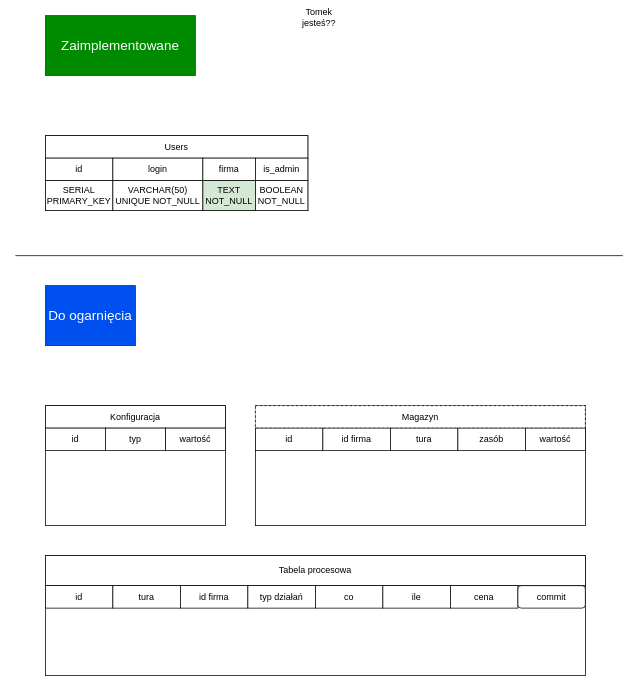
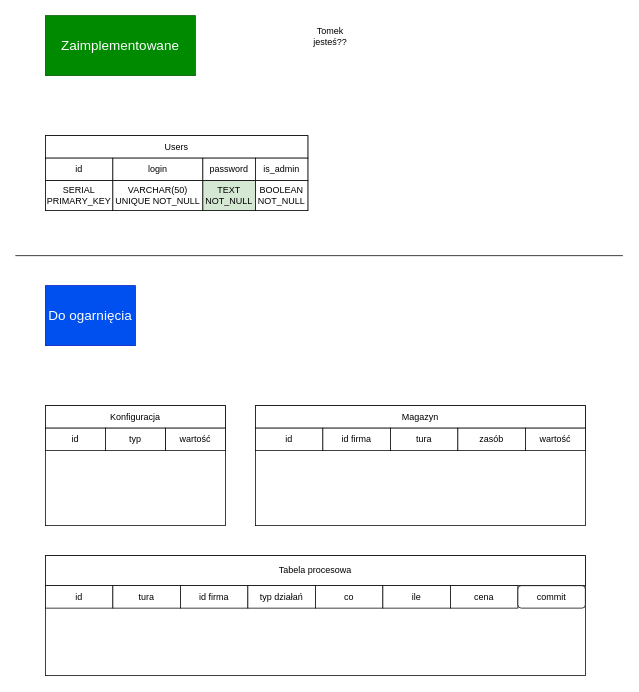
- <mxCell id="37" value="Tomek jesteś??&lt;div&gt;&lt;br&gt;&lt;/div&gt;" style="text;html=1;align=center;verticalAlign=middle;whiteSpace=wrap;rounded=0;" parent="1" vertex="1"><mxGeometry x="395" y="15" width="60" height="30" as="geometry" /></mxCell>
+ <mxCell id="37" value="Tomek jesteś??&lt;div&gt;&lt;br&gt;&lt;/div&gt;" style="text;html=1;align=center;verticalAlign=middle;whiteSpace=wrap;rounded=0;" parent="1" vertex="1"><mxGeometry x="410" y="40" width="60" height="30" as="geometry" /></mxCell>
- <mxCell id="6" value="firma" style="rounded=0;whiteSpace=wrap;html=1;" parent="1" vertex="1"><mxGeometry x="270" y="210" width="70" height="30" as="geometry" /></mxCell>
+ <mxCell id="6" value="password" style="rounded=0;whiteSpace=wrap;html=1;" parent="1" vertex="1"><mxGeometry x="270" y="210" width="70" height="30" as="geometry" /></mxCell>
- <mxCell id="18" value="Magazyn" style="rounded=0;whiteSpace=wrap;html=1;dashed=1;" parent="1" vertex="1"><mxGeometry x="340" y="540" width="440" height="30" as="geometry" /></mxCell>
+ <mxCell id="18" value="Magazyn" style="rounded=0;whiteSpace=wrap;html=1;" parent="1" vertex="1"><mxGeometry x="340" y="540" width="440" height="30" as="geometry" /></mxCell>
